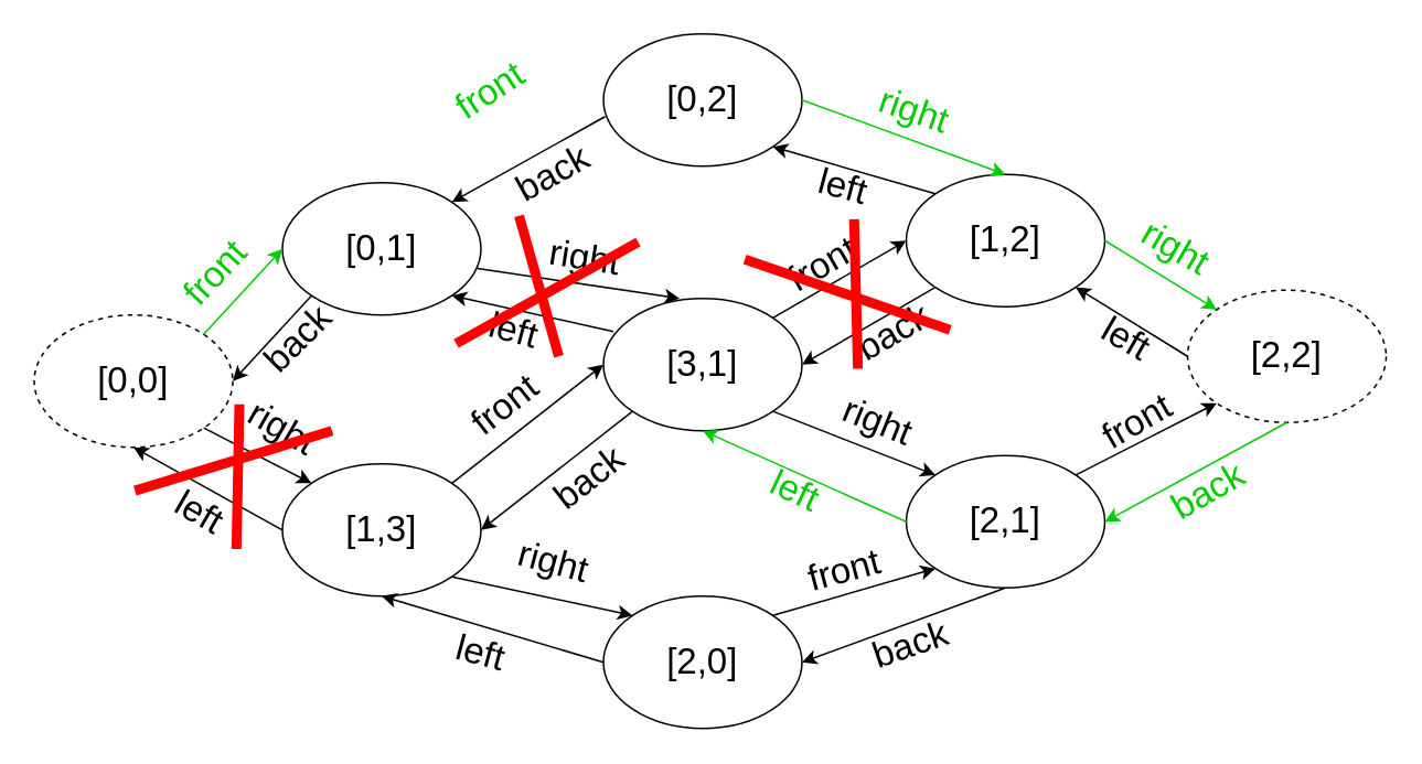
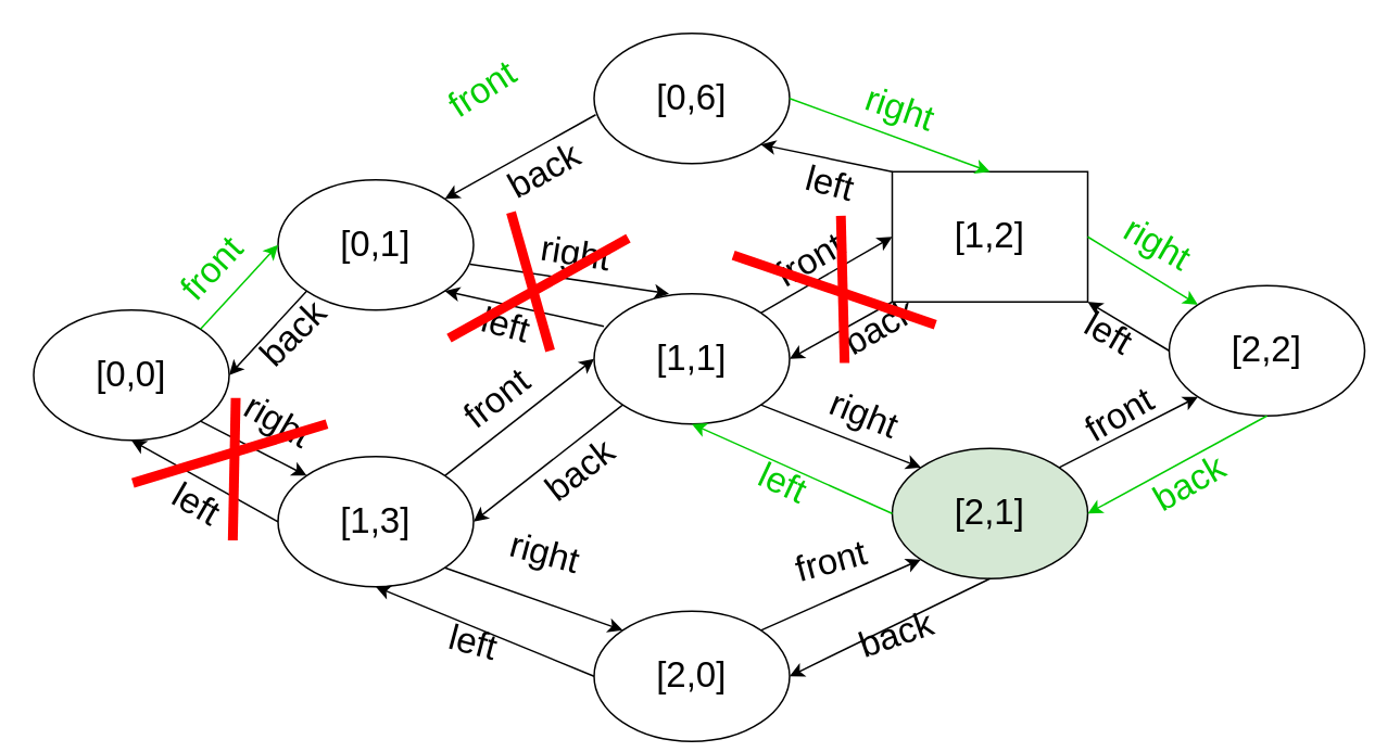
- <mxCell id="5" value="[0,2]" style="ellipse;whiteSpace=wrap;html=1;strokeWidth=1;fontSize=22;" vertex="1" parent="1"><mxGeometry x="364" y="20" width="120" height="80" as="geometry" /></mxCell>
+ <mxCell id="5" value="[0,6]" style="ellipse;whiteSpace=wrap;html=1;strokeWidth=1;fontSize=22;" vertex="1" parent="1"><mxGeometry x="364" y="20" width="120" height="80" as="geometry" /></mxCell>
- <mxCell id="8" value="[1,2]" style="ellipse;whiteSpace=wrap;html=1;strokeWidth=1;fontSize=22;" vertex="1" parent="1"><mxGeometry x="547" y="105" width="120" height="80" as="geometry" /></mxCell>
+ <mxCell id="8" value="[1,2]" style="whiteSpace=wrap;html=1;strokeWidth=1;fontSize=22;rounded=0;" vertex="1" parent="1"><mxGeometry x="547" y="105" width="120" height="80" as="geometry" /></mxCell>
- <mxCell id="10" value="[2,2]" style="ellipse;whiteSpace=wrap;html=1;strokeWidth=1;fontSize=22;dashed=1;" vertex="1" parent="1"><mxGeometry x="717" y="175" width="120" height="80" as="geometry" /></mxCell>
+ <mxCell id="10" value="[2,2]" style="ellipse;whiteSpace=wrap;html=1;strokeWidth=1;fontSize=22;" vertex="1" parent="1"><mxGeometry x="717" y="175" width="120" height="80" as="geometry" /></mxCell>
- <mxCell id="6" value="[3,1]" style="ellipse;whiteSpace=wrap;html=1;strokeWidth=1;fontSize=22;" vertex="1" parent="1"><mxGeometry x="364" y="180" width="120" height="80" as="geometry" /></mxCell>
+ <mxCell id="6" value="[1,1]" style="ellipse;whiteSpace=wrap;html=1;strokeWidth=1;fontSize=22;" vertex="1" parent="1"><mxGeometry x="364" y="180" width="120" height="80" as="geometry" /></mxCell>
- <mxCell id="2" value="[0,0]" style="ellipse;whiteSpace=wrap;html=1;strokeWidth=1;fontSize=22;dashed=1;" vertex="1" parent="1"><mxGeometry x="20" y="190" width="120" height="80" as="geometry" /></mxCell>
+ <mxCell id="2" value="[0,0]" style="ellipse;whiteSpace=wrap;html=1;strokeWidth=1;fontSize=22;" vertex="1" parent="1"><mxGeometry x="20" y="190" width="120" height="80" as="geometry" /></mxCell>
- <mxCell id="9" value="[2,1]" style="ellipse;whiteSpace=wrap;html=1;strokeWidth=1;fontSize=22;" vertex="1" parent="1"><mxGeometry x="547" y="275" width="120" height="80" as="geometry" /></mxCell>
+ <mxCell id="9" value="[2,1]" style="ellipse;whiteSpace=wrap;html=1;strokeWidth=1;fontSize=22;fillColor=#d5e8d4;" vertex="1" parent="1"><mxGeometry x="547" y="275" width="120" height="80" as="geometry" /></mxCell>
- <mxCell id="7" value="[2,0]" style="ellipse;whiteSpace=wrap;html=1;strokeWidth=1;fontSize=22;" vertex="1" parent="1"><mxGeometry x="364" y="360" width="120" height="80" as="geometry" /></mxCell>
+ <mxCell id="7" value="[2,0]" style="ellipse;whiteSpace=wrap;html=1;strokeWidth=1;fontSize=22;" vertex="1" parent="1"><mxGeometry x="364" y="375" width="120" height="80" as="geometry" /></mxCell>
